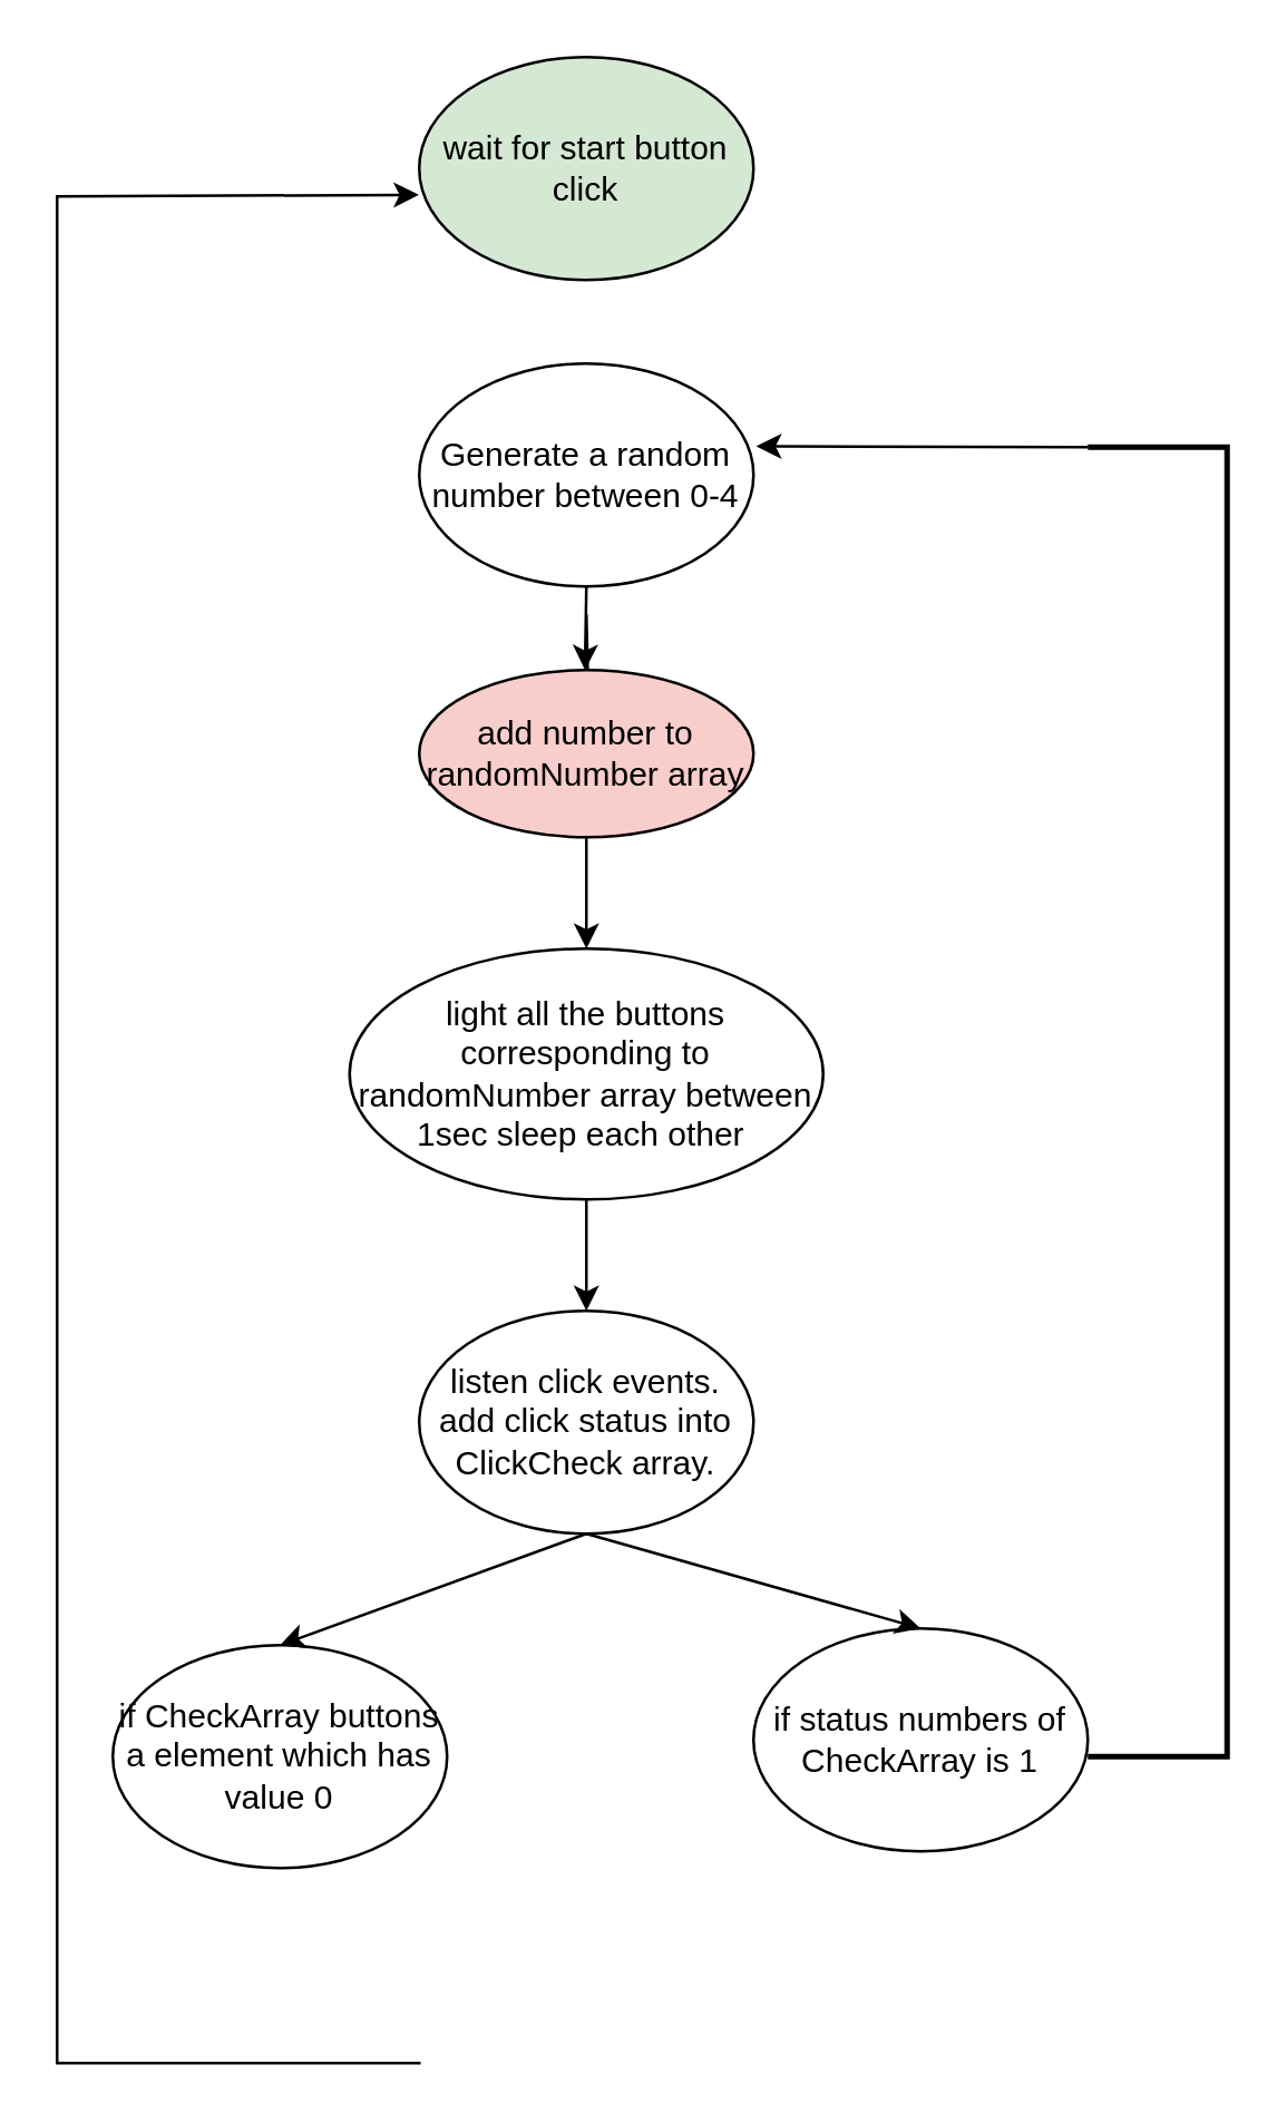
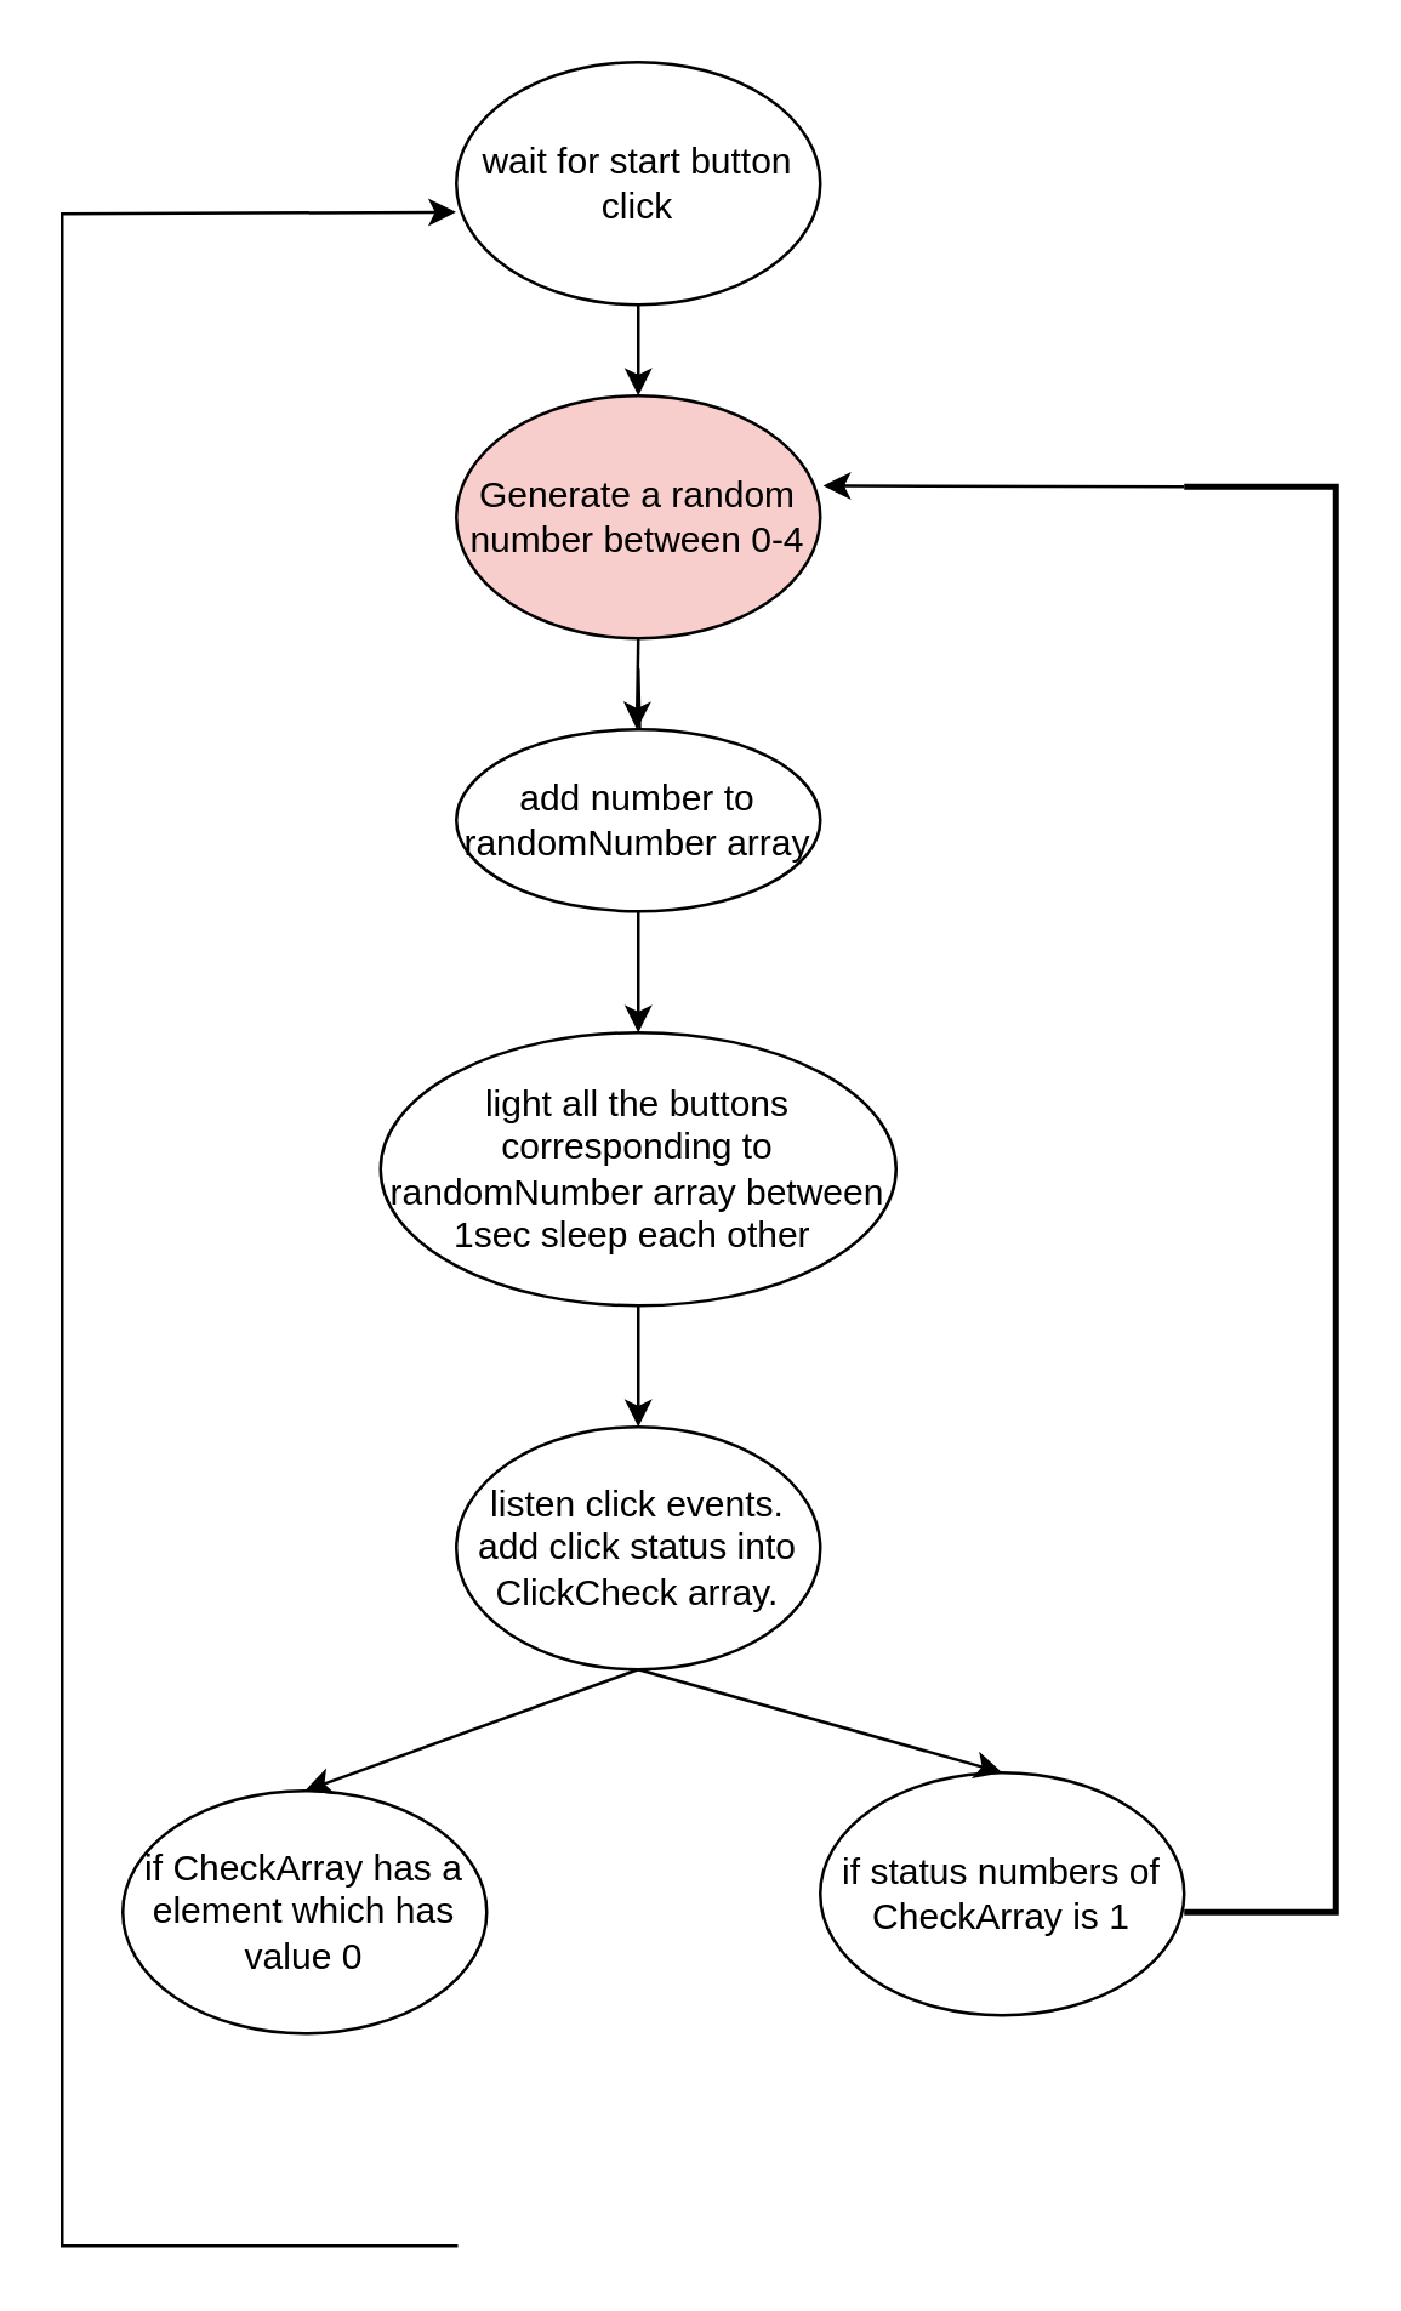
- <mxCell id="8" value="wait for start button click" style="ellipse;whiteSpace=wrap;html=1;fillColor=#d5e8d4;" vertex="1" parent="1"><mxGeometry x="150" y="20" width="120" height="80" as="geometry" /></mxCell>
+ <mxCell id="8" value="wait for start button click" style="ellipse;whiteSpace=wrap;html=1;" vertex="1" parent="1"><mxGeometry x="150" y="20" width="120" height="80" as="geometry" /></mxCell>
+ <mxCell id="9" value="" style="endArrow=classic;html=1;exitX=0.5;exitY=1;exitDx=0;exitDy=0;entryX=0.5;entryY=0;entryDx=0;entryDy=0;" edge="1" parent="1" source="8" target="3"><mxGeometry width="50" height="50" relative="1" as="geometry"><mxPoint x="220" y="120" as="sourcePoint" /><mxPoint x="270" y="70" as="targetPoint" /></mxGeometry></mxCell>
- <mxCell id="3" value="Generate a random number between 0-4" style="ellipse;whiteSpace=wrap;html=1;" vertex="1" parent="1"><mxGeometry x="150" y="130" width="120" height="80" as="geometry" /></mxCell>
+ <mxCell id="3" value="Generate a random number between 0-4" style="ellipse;whiteSpace=wrap;html=1;fillColor=#f8cecc;" vertex="1" parent="1"><mxGeometry x="150" y="130" width="120" height="80" as="geometry" /></mxCell>
- <mxCell id="5" value="add number to randomNumber array" style="ellipse;whiteSpace=wrap;html=1;fillColor=#f8cecc;" vertex="1" parent="1"><mxGeometry x="150" y="240" width="120" height="60" as="geometry" /></mxCell>
+ <mxCell id="5" value="add number to randomNumber array" style="ellipse;whiteSpace=wrap;html=1;" vertex="1" parent="1"><mxGeometry x="150" y="240" width="120" height="60" as="geometry" /></mxCell>
- <mxCell id="16" value="if CheckArray buttons a element which has value 0" style="ellipse;whiteSpace=wrap;html=1;" vertex="1" parent="1"><mxGeometry x="40" y="590" width="120" height="80" as="geometry" /></mxCell>
+ <mxCell id="16" value="if CheckArray has a element which has value 0" style="ellipse;whiteSpace=wrap;html=1;" vertex="1" parent="1"><mxGeometry x="40" y="590" width="120" height="80" as="geometry" /></mxCell>
